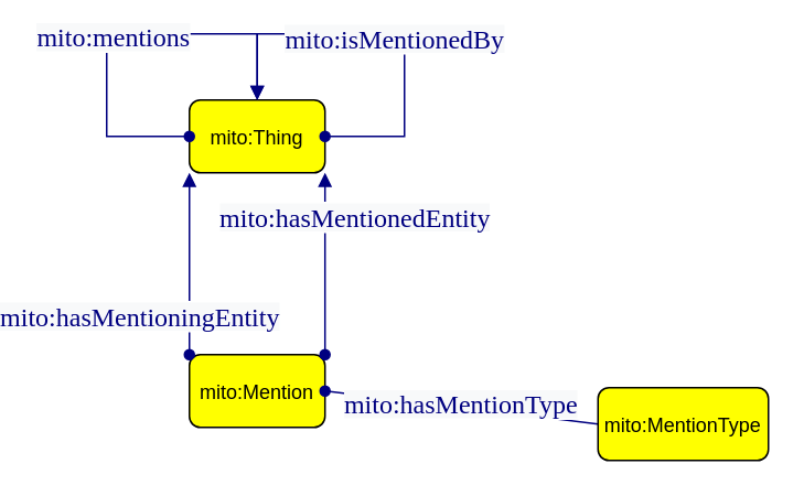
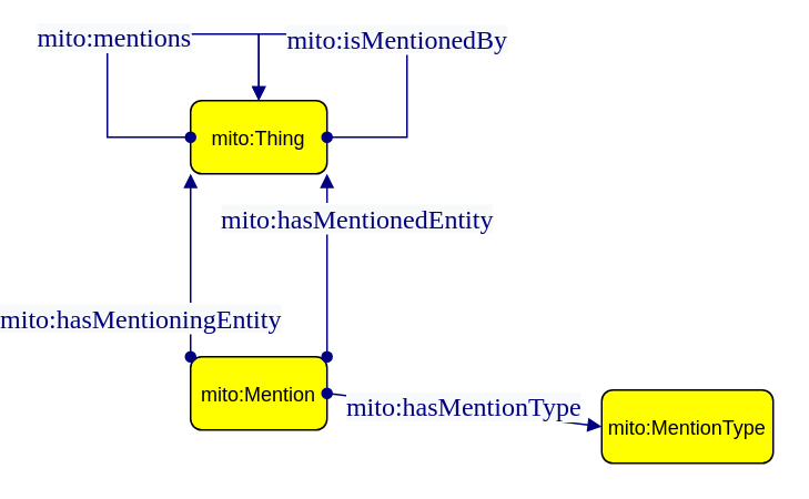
- <mxCell id="10" value="" style="graphMlID=e0;rounded=0;endArrow=none;strokeColor=#000080;strokeWidth=1.0;startArrow=oval;startFill=1;endFill=1;exitX=1;exitY=0.5;exitDx=0;exitDy=0;entryX=0;entryY=0.5;entryDx=0;entryDy=0;" parent="1" source="2" target="12" edge="1"><mxGeometry relative="1" as="geometry"><mxPoint x="-130" y="230.082" as="sourcePoint" /><mxPoint x="111" y="320" as="targetPoint" /></mxGeometry></mxCell>
+ <mxCell id="10" value="" style="graphMlID=e0;rounded=0;endArrow=block;strokeColor=#000080;strokeWidth=1.0;startArrow=oval;startFill=1;endFill=1;exitX=1;exitY=0.5;exitDx=0;exitDy=0;entryX=0;entryY=0.5;entryDx=0;entryDy=0;" parent="1" source="2" target="12" edge="1"><mxGeometry relative="1" as="geometry"><mxPoint x="-130" y="230.082" as="sourcePoint" /><mxPoint x="111" y="320" as="targetPoint" /></mxGeometry></mxCell>
